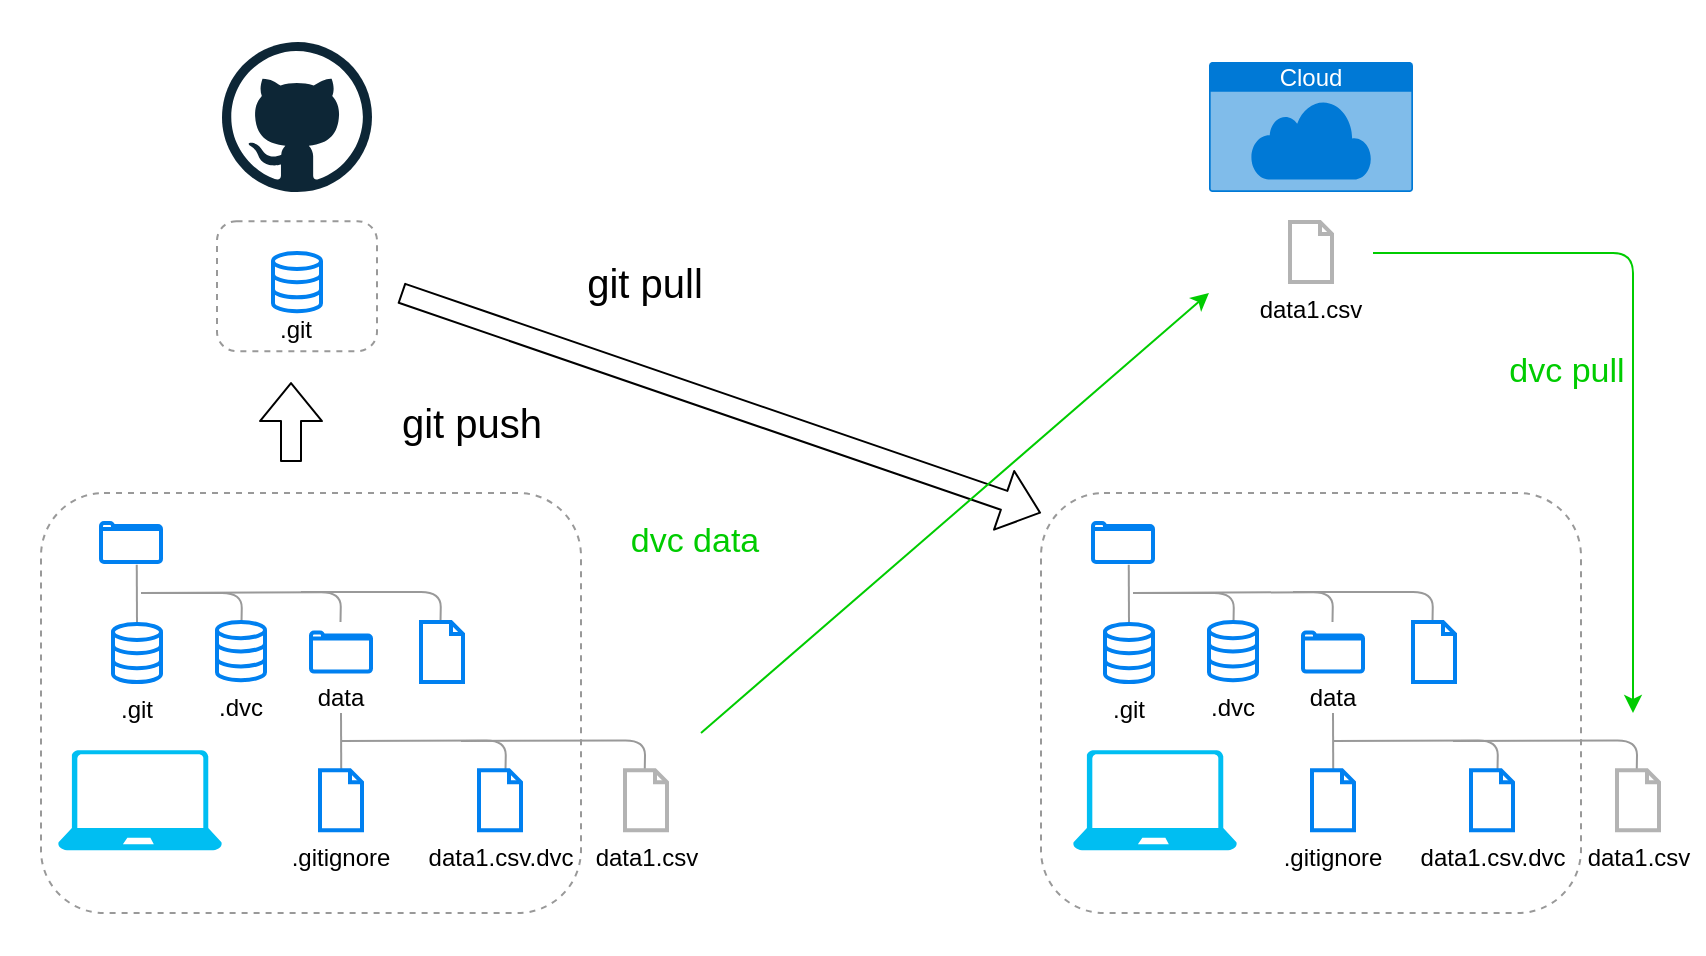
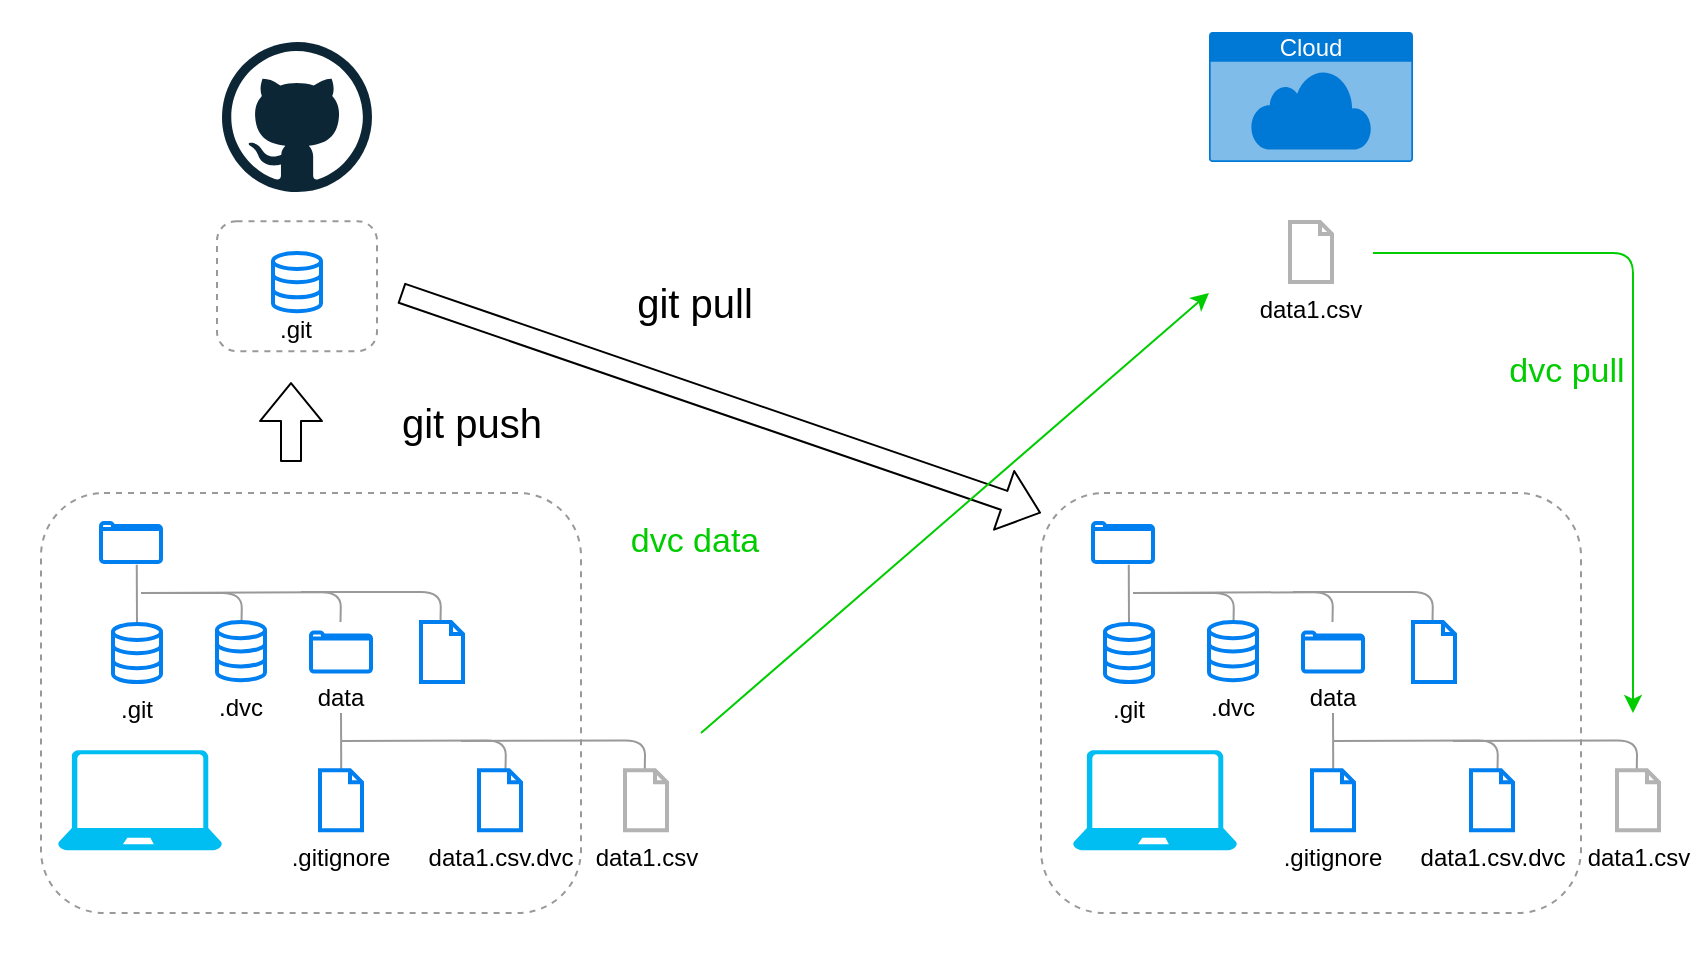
- <mxCell id="43" value="&lt;font color=&quot;#ffffff&quot;&gt;Cloud&lt;/font&gt;" style="html=1;strokeColor=none;fillColor=#0079D6;labelPosition=center;verticalLabelPosition=middle;verticalAlign=top;align=center;fontSize=12;outlineConnect=0;spacingTop=-6;fontColor=#000000;shape=mxgraph.sitemap.cloud;labelBackgroundColor=none;" parent="1" vertex="1"><mxGeometry x="604" y="30.55" width="102" height="65" as="geometry" /></mxCell>
+ <mxCell id="43" value="&lt;font color=&quot;#ffffff&quot;&gt;Cloud&lt;/font&gt;" style="html=1;strokeColor=none;fillColor=#0079D6;labelPosition=center;verticalLabelPosition=middle;verticalAlign=top;align=center;fontSize=12;outlineConnect=0;spacingTop=-6;fontColor=#000000;shape=mxgraph.sitemap.cloud;labelBackgroundColor=none;" parent="1" vertex="1"><mxGeometry x="604" y="15.55" width="102" height="65" as="geometry" /></mxCell>
- <mxCell id="13" value="git pull" style="text;html=1;strokeColor=none;fillColor=none;align=center;verticalAlign=middle;whiteSpace=wrap;rounded=0;fontSize=20;fontColor=#000000;" parent="1" vertex="1"><mxGeometry x="289.5" y="120.55" width="65" height="40" as="geometry" /></mxCell>
+ <mxCell id="13" value="git pull" style="text;html=1;strokeColor=none;fillColor=none;align=center;verticalAlign=middle;whiteSpace=wrap;rounded=0;fontSize=20;fontColor=#000000;" parent="1" vertex="1"><mxGeometry x="314.5" y="130.55" width="65" height="40" as="geometry" /></mxCell>
